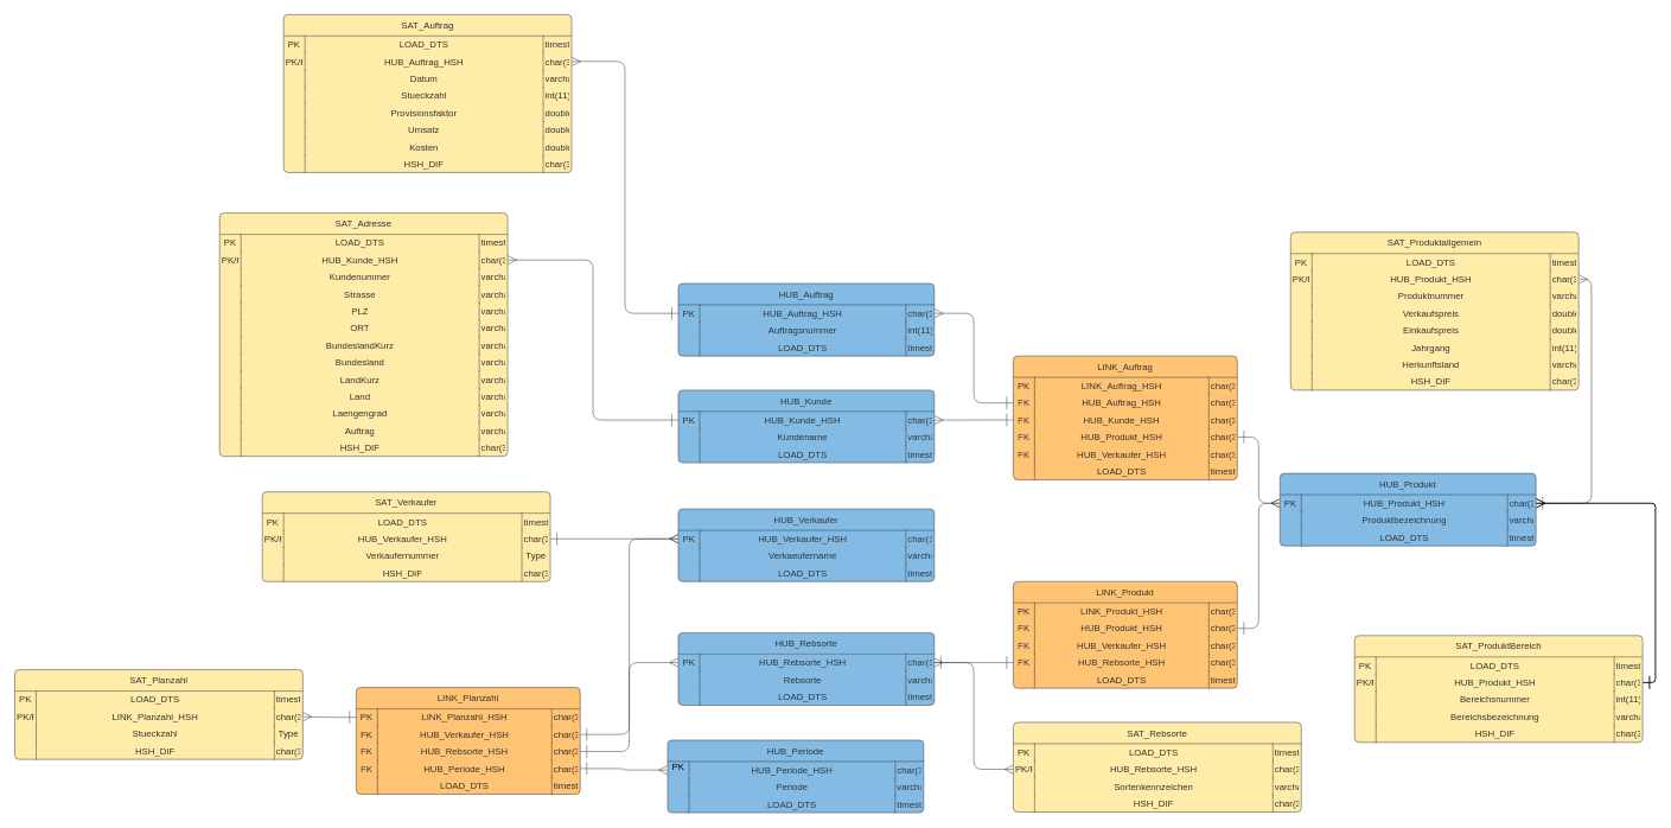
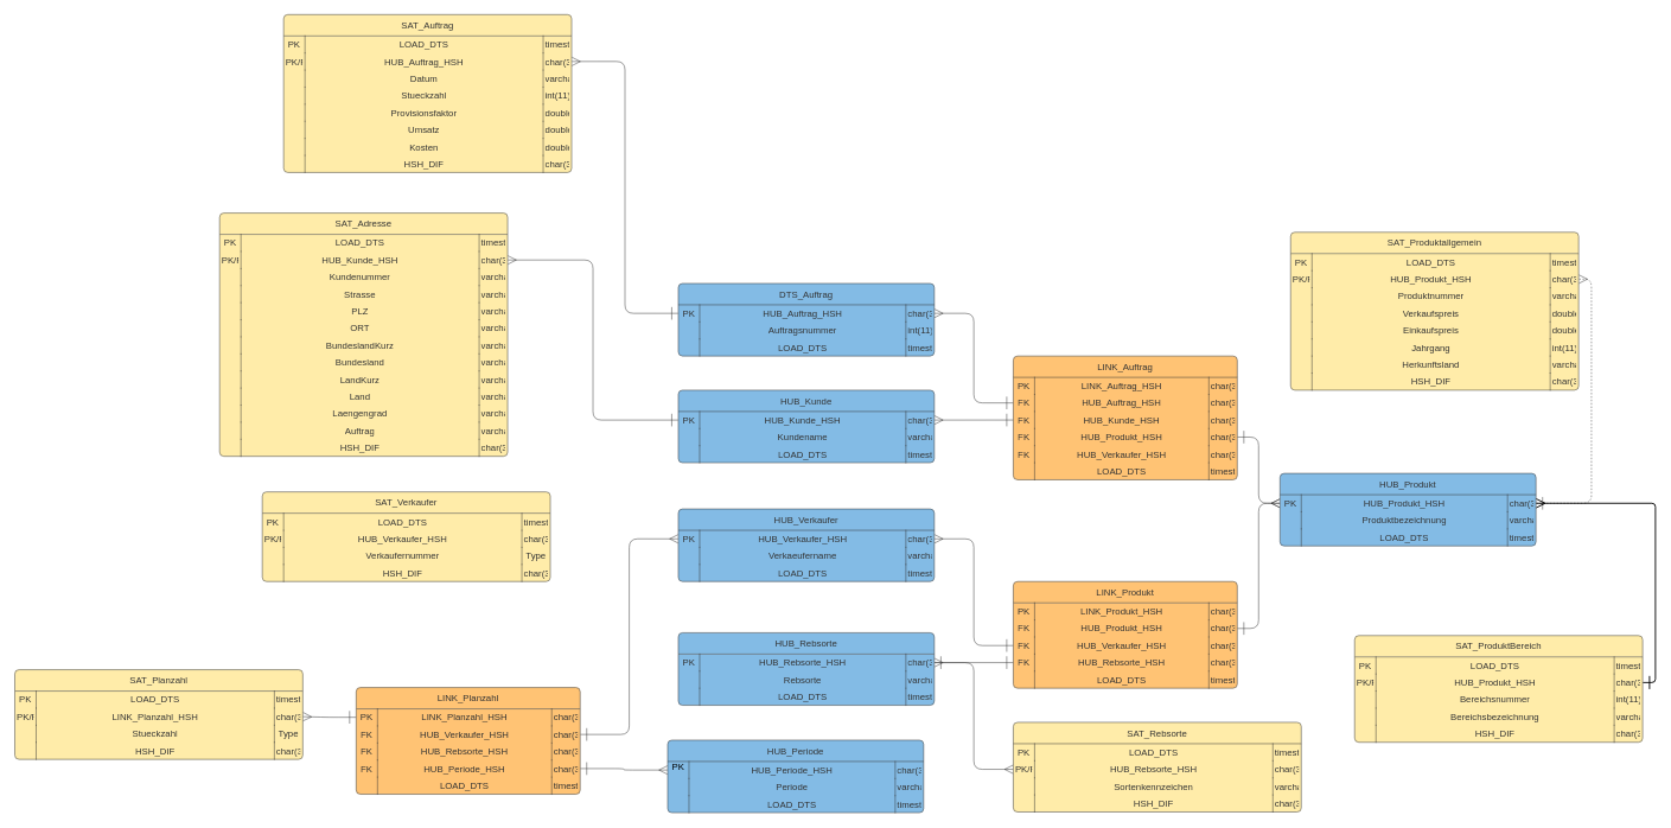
- <mxCell id="12" value="HUB_Auftrag" style="html=1;overflow=block;blockSpacing=1;whiteSpace=wrap;swimlane;resizeParent=1;resizeParentMax=0;resizeLast=0;collapsible=0;marginBottom=0;fontStyle=0;swimlaneFillColor=#83bbe5;startSize=30;whiteSpace=wrap;fontSize=13;fontColor=#333333;align=center;fillColor=#83bbe5;whiteSpace=wrap;spacing=0;strokeColor=#333333;strokeOpacity=100;fillOpacity=100;rounded=1;absoluteArcSize=1;arcSize=12;strokeWidth=0.8;" vertex="1" parent="1"><mxGeometry x="953" y="398" width="360" height="102" as="geometry" /></mxCell>
+ <mxCell id="12" value="DTS_Auftrag" style="html=1;overflow=block;blockSpacing=1;whiteSpace=wrap;swimlane;resizeParent=1;resizeParentMax=0;resizeLast=0;collapsible=0;marginBottom=0;fontStyle=0;swimlaneFillColor=#83bbe5;startSize=30;whiteSpace=wrap;fontSize=13;fontColor=#333333;align=center;fillColor=#83bbe5;whiteSpace=wrap;spacing=0;strokeColor=#333333;strokeOpacity=100;fillOpacity=100;rounded=1;absoluteArcSize=1;arcSize=12;strokeWidth=0.8;" vertex="1" parent="1"><mxGeometry x="953" y="398" width="360" height="102" as="geometry" /></mxCell>
- <mxCell id="269" value="" style="html=1;jettySize=18;whiteSpace=wrap;fontSize=13;strokeColor=#333333;strokeOpacity=100;strokeWidth=0.8;rounded=1;arcSize=24;edgeStyle=orthogonalEdgeStyle;startArrow=ERone;startSize=16;;endArrow=ERmany;endSize=10;;exitX=1.001;exitY=0.412;exitPerimeter=0;entryX=1.001;entryY=0.297;entryPerimeter=0;" edge="1" parent="1" source="2" target="199"><mxGeometry width="100" height="100" relative="1" as="geometry"><Array as="points" /></mxGeometry></mxCell>
+ <mxCell id="269" value="" style="html=1;jettySize=18;whiteSpace=wrap;fontSize=13;strokeColor=#333333;strokeOpacity=100;strokeWidth=0.8;rounded=1;arcSize=24;edgeStyle=orthogonalEdgeStyle;startArrow=ERone;startSize=16;endArrow=ERmany;endSize=10;exitX=1.001;exitY=0.412;exitPerimeter=0;entryX=1.001;entryY=0.297;entryPerimeter=0;dashed=1;" edge="1" parent="1" source="2" target="199"><mxGeometry width="100" height="100" relative="1" as="geometry"><Array as="points" /></mxGeometry></mxCell>
- <mxCell id="271" value="" style="html=1;jettySize=18;whiteSpace=wrap;fontSize=13;strokeColor=#333333;strokeOpacity=100;strokeWidth=0.8;rounded=1;arcSize=24;edgeStyle=orthogonalEdgeStyle;startArrow=ERone;startSize=16;;endArrow=ERmany;endSize=10;;exitX=1.001;exitY=0.524;exitPerimeter=0;entryX=-0.001;entryY=0.412;entryPerimeter=0;" edge="1" parent="1" source="253" target="51"><mxGeometry width="100" height="100" relative="1" as="geometry"><Array as="points" /></mxGeometry></mxCell>
+ <mxCell id="119" value="" style="html=1;jettySize=18;whiteSpace=wrap;fontSize=13;strokeColor=#333333;strokeOpacity=100;strokeWidth=0.8;rounded=1;arcSize=24;edgeStyle=orthogonalEdgeStyle;startArrow=ERone;startSize=16;;endArrow=ERmany;endSize=10;;exitX=-0.001;exitY=0.6;exitPerimeter=0;entryX=1.001;entryY=0.412;entryPerimeter=0;" edge="1" parent="1" source="96" target="51"><mxGeometry width="100" height="100" relative="1" as="geometry"><Array as="points" /></mxGeometry></mxCell>
- <mxCell id="112" value="" style="html=1;jettySize=18;whiteSpace=wrap;fontSize=13;strokeColor=#333333;strokeOpacity=100;strokeWidth=0.8;rounded=1;arcSize=24;edgeStyle=orthogonalEdgeStyle;startArrow=ERone;startSize=16;;endArrow=ERmany;endSize=10;;exitX=1.001;exitY=0.6;exitPerimeter=0;entryX=-0.001;entryY=0.412;entryPerimeter=0;" edge="1" parent="1" source="80" target="41"><mxGeometry width="100" height="100" relative="1" as="geometry"><Array as="points" /></mxGeometry></mxCell>
